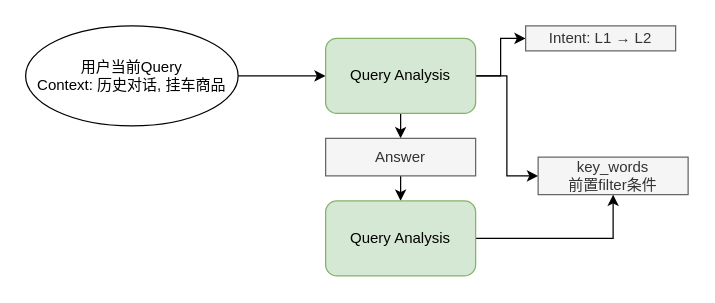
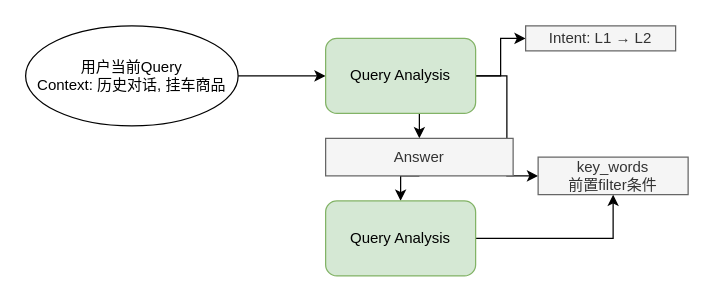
- <mxCell id="11" value="Answer" style="text;html=1;align=center;verticalAlign=middle;whiteSpace=wrap;rounded=0;strokeColor=#666666;fillColor=#f5f5f5;fontColor=#333333;" vertex="1" parent="1"><mxGeometry x="260" y="110" width="120" height="30" as="geometry" /></mxCell>
+ <mxCell id="11" value="Answer" style="text;html=1;align=center;verticalAlign=middle;whiteSpace=wrap;rounded=0;strokeColor=#666666;fillColor=#f5f5f5;fontColor=#333333;" vertex="1" parent="1"><mxGeometry x="260" y="110" width="150" height="30" as="geometry" /></mxCell>
